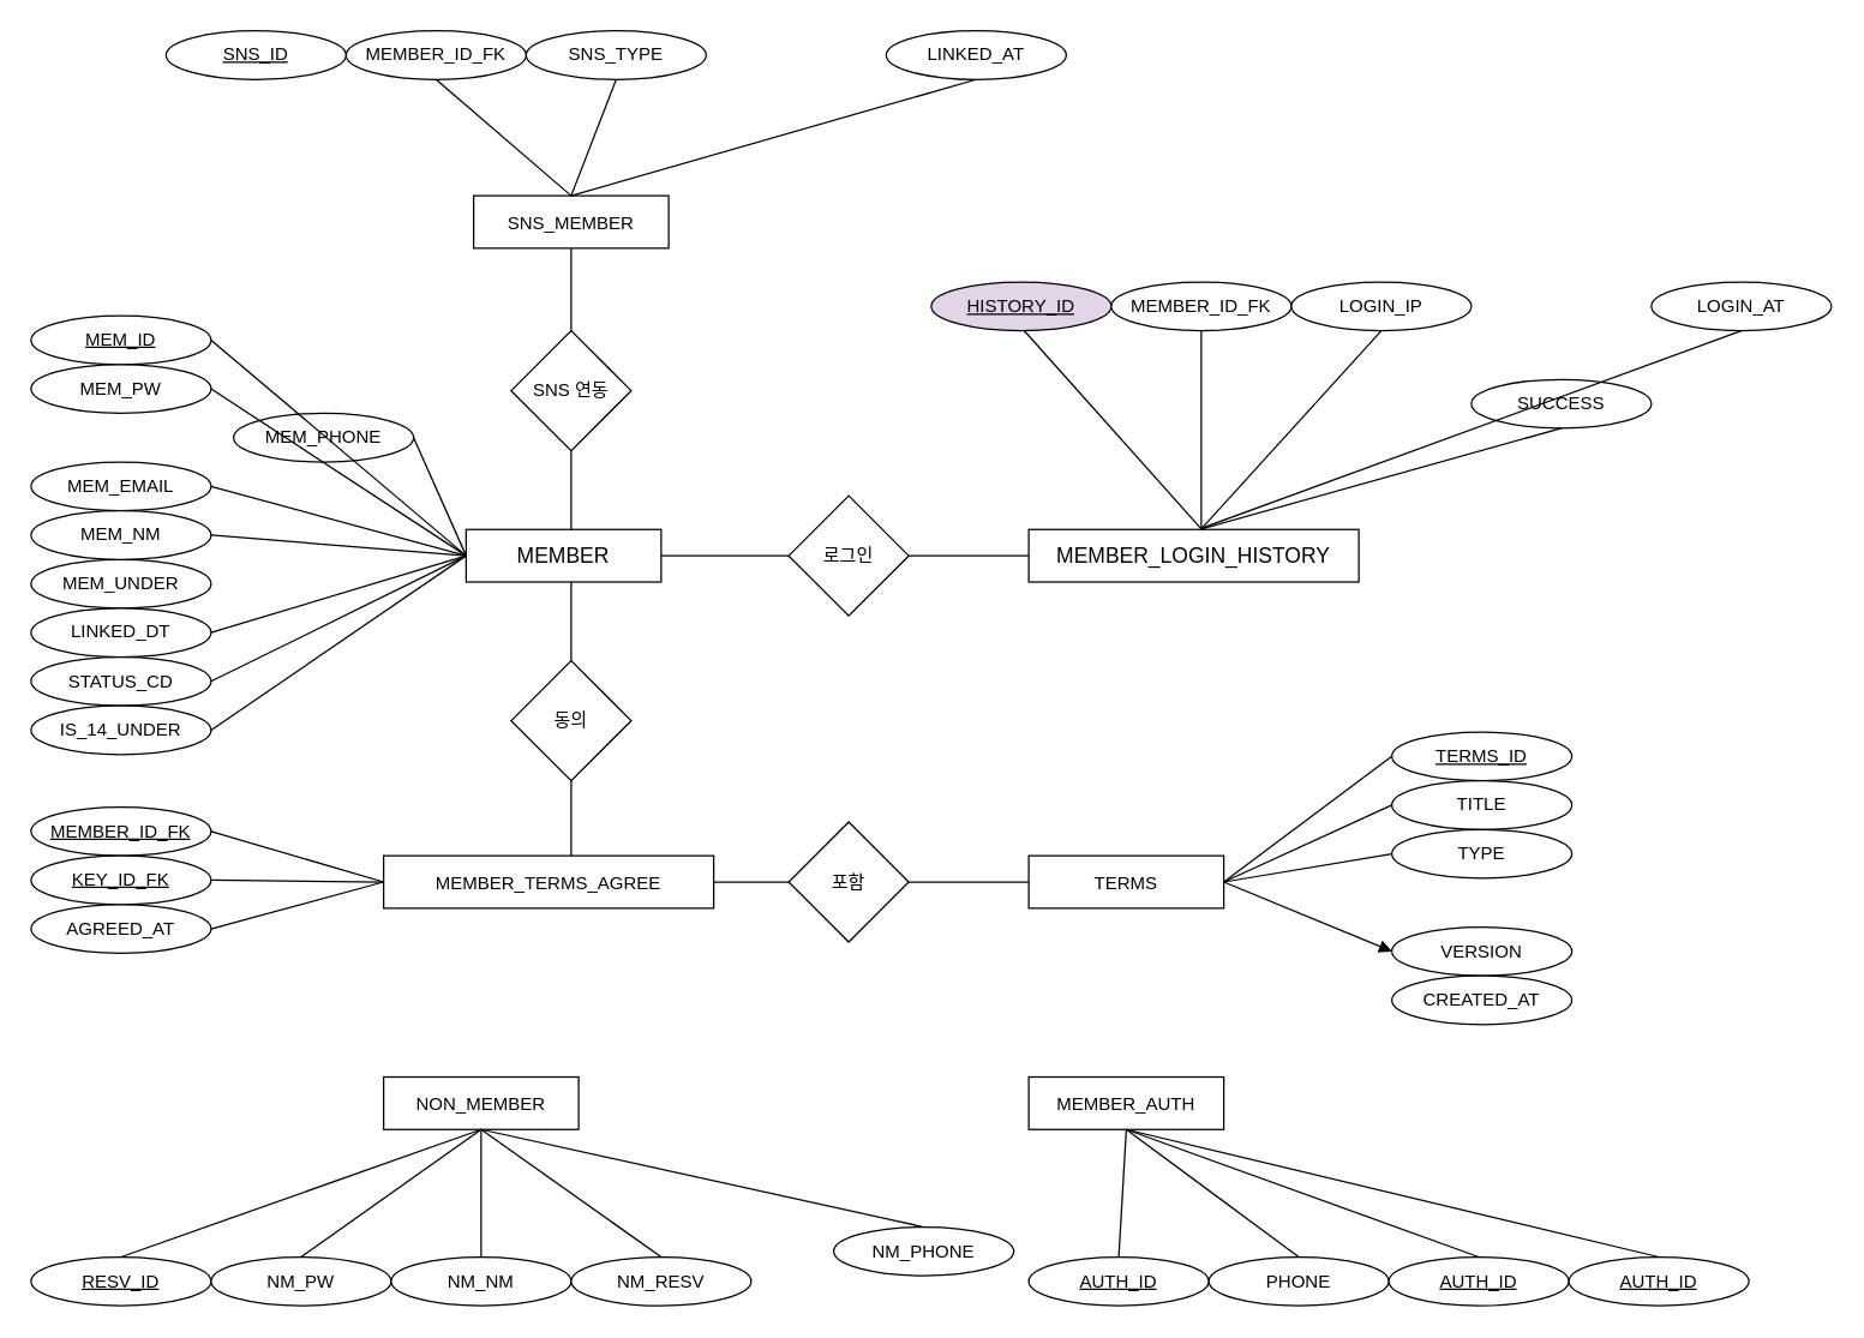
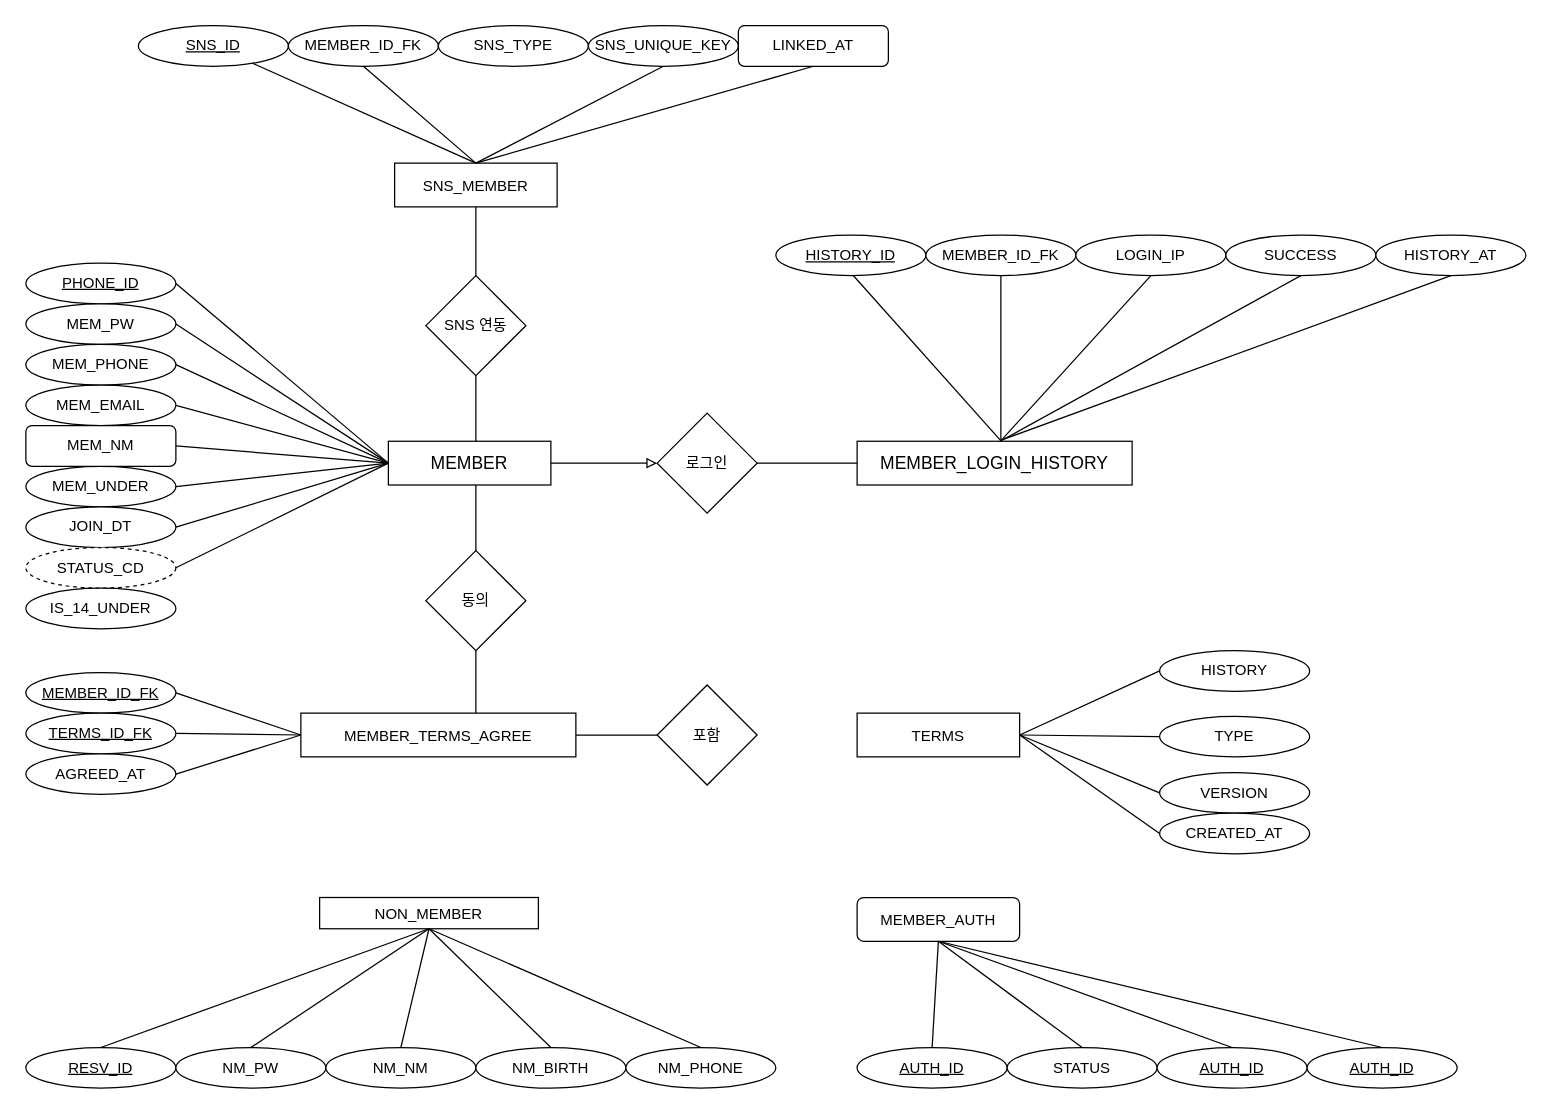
+ <mxCell id="45" value="SNS_UNIQUE_KEY" style="ellipse;whiteSpace=wrap;html=1;" vertex="1" parent="1"><mxGeometry x="470" y="20" width="120" height="32.5" as="geometry" /></mxCell>
- <mxCell id="46" value="LINKED_AT" style="ellipse;whiteSpace=wrap;html=1;" vertex="1" parent="1"><mxGeometry x="590" y="20" width="120" height="32.5" as="geometry" /></mxCell>
+ <mxCell id="46" value="LINKED_AT" style="whiteSpace=wrap;html=1;rounded=1;" vertex="1" parent="1"><mxGeometry x="590" y="20" width="120" height="32.5" as="geometry" /></mxCell>
- <mxCell id="62" value="" style="endArrow=none;html=1;rounded=0;entryX=0.5;entryY=1;entryDx=0;entryDy=0;exitX=0.5;exitY=0;exitDx=0;exitDy=0;" edge="1" parent="1" source="20" target="44"><mxGeometry width="50" height="50" relative="1" as="geometry"><mxPoint x="370" y="170" as="sourcePoint" /><mxPoint x="420" y="120" as="targetPoint" /></mxGeometry></mxCell>
+ <mxCell id="62" value="" style="endArrow=none;html=1;rounded=0;exitX=0.5;exitY=0;exitDx=0;exitDy=0;" edge="1" parent="1" source="20" target="25"><mxGeometry width="50" height="50" relative="1" as="geometry"><mxPoint x="370" y="170" as="sourcePoint" /><mxPoint x="420" y="120" as="targetPoint" /></mxGeometry></mxCell>
+ <mxCell id="64" value="" style="endArrow=none;html=1;rounded=0;exitX=0.5;exitY=0;exitDx=0;exitDy=0;entryX=0.5;entryY=1;entryDx=0;entryDy=0;" edge="1" parent="1" source="20" target="45"><mxGeometry width="50" height="50" relative="1" as="geometry"><mxPoint x="460" y="110" as="sourcePoint" /><mxPoint x="510" y="60" as="targetPoint" /></mxGeometry></mxCell>
- <mxCell id="24" value="&lt;u&gt;HISTORY_ID&lt;/u&gt;" style="ellipse;whiteSpace=wrap;html=1;fillColor=#e1d5e7;" vertex="1" parent="1"><mxGeometry x="620" y="187.5" width="120" height="32.5" as="geometry" /></mxCell>
+ <mxCell id="24" value="&lt;u&gt;HISTORY_ID&lt;/u&gt;" style="ellipse;whiteSpace=wrap;html=1;" vertex="1" parent="1"><mxGeometry x="620" y="187.5" width="120" height="32.5" as="geometry" /></mxCell>
- <mxCell id="42" value="LOGIN_AT" style="ellipse;whiteSpace=wrap;html=1;" vertex="1" parent="1"><mxGeometry x="1100" y="187.5" width="120" height="32.5" as="geometry" /></mxCell>
+ <mxCell id="42" value="HISTORY_AT" style="ellipse;whiteSpace=wrap;html=1;" vertex="1" parent="1"><mxGeometry x="1100" y="187.5" width="120" height="32.5" as="geometry" /></mxCell>
- <mxCell id="21" value="&lt;u&gt;MEM_ID&lt;/u&gt;" style="ellipse;whiteSpace=wrap;html=1;" vertex="1" parent="1"><mxGeometry x="20" y="210" width="120" height="32.5" as="geometry" /></mxCell>
+ <mxCell id="21" value="&lt;u&gt;PHONE_ID&lt;/u&gt;" style="ellipse;whiteSpace=wrap;html=1;" vertex="1" parent="1"><mxGeometry x="20" y="210" width="120" height="32.5" as="geometry" /></mxCell>
- <mxCell id="41" value="SUCCESS" style="ellipse;whiteSpace=wrap;html=1;" vertex="1" parent="1"><mxGeometry x="980" y="252.5" width="120" height="32.5" as="geometry" /></mxCell>
+ <mxCell id="41" value="SUCCESS" style="ellipse;whiteSpace=wrap;html=1;" vertex="1" parent="1"><mxGeometry x="980" y="187.5" width="120" height="32.5" as="geometry" /></mxCell>
- <mxCell id="31" value="MEM_PHONE" style="ellipse;whiteSpace=wrap;html=1;" vertex="1" parent="1"><mxGeometry x="155" y="275" width="120" height="32.5" as="geometry" /></mxCell>
+ <mxCell id="31" value="MEM_PHONE" style="ellipse;whiteSpace=wrap;html=1;" vertex="1" parent="1"><mxGeometry x="20" y="275" width="120" height="32.5" as="geometry" /></mxCell>
- <mxCell id="34" value="MEM_NM" style="ellipse;whiteSpace=wrap;html=1;" vertex="1" parent="1"><mxGeometry x="20" y="340" width="120" height="32.5" as="geometry" /></mxCell>
+ <mxCell id="34" value="MEM_NM" style="whiteSpace=wrap;html=1;rounded=1;" vertex="1" parent="1"><mxGeometry x="20" y="340" width="120" height="32.5" as="geometry" /></mxCell>
- <mxCell id="2" value="" style="edgeStyle=orthogonalEdgeStyle;rounded=0;orthogonalLoop=1;jettySize=auto;html=1;endArrow=none;endFill=0;" edge="1" parent="1" source="3" target="5"><mxGeometry relative="1" as="geometry" /></mxCell>
+ <mxCell id="2" value="" style="edgeStyle=orthogonalEdgeStyle;rounded=0;orthogonalLoop=1;jettySize=auto;html=1;endArrow=block;endFill=0;" edge="1" parent="1" source="3" target="5"><mxGeometry relative="1" as="geometry" /></mxCell>
+ <mxCell id="79" value="" style="endArrow=none;html=1;rounded=0;entryX=0;entryY=0.5;entryDx=0;entryDy=0;exitX=1;exitY=0.5;exitDx=0;exitDy=0;" edge="1" parent="1" source="33" target="3"><mxGeometry width="50" height="50" relative="1" as="geometry"><mxPoint x="180" y="390" as="sourcePoint" /><mxPoint x="230" y="340" as="targetPoint" /></mxGeometry></mxCell>
- <mxCell id="35" value="LINKED_DT" style="ellipse;whiteSpace=wrap;html=1;" vertex="1" parent="1"><mxGeometry x="20" y="405" width="120" height="32.5" as="geometry" /></mxCell>
+ <mxCell id="35" value="JOIN_DT" style="ellipse;whiteSpace=wrap;html=1;" vertex="1" parent="1"><mxGeometry x="20" y="405" width="120" height="32.5" as="geometry" /></mxCell>
- <mxCell id="82" value="" style="endArrow=none;html=1;rounded=0;entryX=0;entryY=0.5;entryDx=0;entryDy=0;exitX=1;exitY=0.5;exitDx=0;exitDy=0;" edge="1" parent="1" source="37" target="3"><mxGeometry width="50" height="50" relative="1" as="geometry"><mxPoint x="180" y="390" as="sourcePoint" /><mxPoint x="230" y="340" as="targetPoint" /></mxGeometry></mxCell>
- <mxCell id="36" value="STATUS_CD" style="ellipse;whiteSpace=wrap;html=1;" vertex="1" parent="1"><mxGeometry x="20" y="437.5" width="120" height="32.5" as="geometry" /></mxCell>
+ <mxCell id="36" value="STATUS_CD" style="ellipse;whiteSpace=wrap;html=1;dashed=1;" vertex="1" parent="1"><mxGeometry x="20" y="437.5" width="120" height="32.5" as="geometry" /></mxCell>
- <mxCell id="26" value="&lt;u&gt;TERMS_ID&lt;/u&gt;" style="ellipse;whiteSpace=wrap;html=1;" vertex="1" parent="1"><mxGeometry x="927" y="487.5" width="120" height="32.5" as="geometry" /></mxCell>
- <mxCell id="47" value="TITLE" style="ellipse;whiteSpace=wrap;html=1;" vertex="1" parent="1"><mxGeometry x="927" y="520" width="120" height="32.5" as="geometry" /></mxCell>
+ <mxCell id="47" value="HISTORY" style="ellipse;whiteSpace=wrap;html=1;" vertex="1" parent="1"><mxGeometry x="927" y="520" width="120" height="32.5" as="geometry" /></mxCell>
- <mxCell id="66" value="" style="endArrow=none;html=1;rounded=0;exitX=1;exitY=0.5;exitDx=0;exitDy=0;entryX=0;entryY=0.5;entryDx=0;entryDy=0;" edge="1" parent="1" source="14" target="26"><mxGeometry width="50" height="50" relative="1" as="geometry"><mxPoint x="870" y="590" as="sourcePoint" /><mxPoint x="920" y="540" as="targetPoint" /></mxGeometry></mxCell>
- <mxCell id="48" value="TYPE" style="ellipse;whiteSpace=wrap;html=1;" vertex="1" parent="1"><mxGeometry x="927" y="552.5" width="120" height="32.5" as="geometry" /></mxCell>
+ <mxCell id="48" value="TYPE" style="ellipse;whiteSpace=wrap;html=1;" vertex="1" parent="1"><mxGeometry x="927" y="572.5" width="120" height="32.5" as="geometry" /></mxCell>
- <mxCell id="28" value="&lt;u&gt;KEY_ID_FK&lt;/u&gt;" style="ellipse;whiteSpace=wrap;html=1;" vertex="1" parent="1"><mxGeometry x="20" y="570" width="120" height="32.5" as="geometry" /></mxCell>
+ <mxCell id="28" value="&lt;u&gt;TERMS_ID_FK&lt;/u&gt;" style="ellipse;whiteSpace=wrap;html=1;" vertex="1" parent="1"><mxGeometry x="20" y="570" width="120" height="32.5" as="geometry" /></mxCell>
- <mxCell id="19" value="&lt;span style=&quot;font-size: 12px;&quot;&gt;MEMBER_TERMS_AGREE&lt;/span&gt;" style="rounded=0;whiteSpace=wrap;html=1;fontSize=14;" vertex="1" parent="1"><mxGeometry x="255" y="570" width="220" height="35" as="geometry" /></mxCell>
+ <mxCell id="19" value="&lt;span style=&quot;font-size: 12px;&quot;&gt;MEMBER_TERMS_AGREE&lt;/span&gt;" style="rounded=0;whiteSpace=wrap;html=1;fontSize=14;" vertex="1" parent="1"><mxGeometry x="240" y="570" width="220" height="35" as="geometry" /></mxCell>
- <mxCell id="9" value="" style="edgeStyle=orthogonalEdgeStyle;rounded=0;orthogonalLoop=1;jettySize=auto;html=1;endArrow=none;endFill=0;" edge="1" parent="1" source="10" target="14"><mxGeometry relative="1" as="geometry" /></mxCell>
+ <mxCell id="70" value="" style="endArrow=none;html=1;rounded=0;exitX=1;exitY=0.5;exitDx=0;exitDy=0;entryX=0;entryY=0.5;entryDx=0;entryDy=0;" edge="1" parent="1" source="14" target="50"><mxGeometry width="50" height="50" relative="1" as="geometry"><mxPoint x="870" y="590" as="sourcePoint" /><mxPoint x="920" y="540" as="targetPoint" /></mxGeometry></mxCell>
- <mxCell id="69" value="" style="endArrow=block;html=1;rounded=0;entryX=0;entryY=0.5;entryDx=0;entryDy=0;exitX=1;exitY=0.5;exitDx=0;exitDy=0;" edge="1" parent="1" source="14" target="49"><mxGeometry width="50" height="50" relative="1" as="geometry"><mxPoint x="870" y="590" as="sourcePoint" /><mxPoint x="920" y="540" as="targetPoint" /></mxGeometry></mxCell>
+ <mxCell id="69" value="" style="endArrow=none;html=1;rounded=0;entryX=0;entryY=0.5;entryDx=0;entryDy=0;exitX=1;exitY=0.5;exitDx=0;exitDy=0;" edge="1" parent="1" source="14" target="49"><mxGeometry width="50" height="50" relative="1" as="geometry"><mxPoint x="870" y="590" as="sourcePoint" /><mxPoint x="920" y="540" as="targetPoint" /></mxGeometry></mxCell>
- <mxCell id="15" value="&lt;span style=&quot;font-size: 12px;&quot;&gt;NON_MEMBER&lt;/span&gt;" style="rounded=0;whiteSpace=wrap;html=1;fontSize=14;" vertex="1" parent="1"><mxGeometry x="255" y="717.5" width="130" height="35" as="geometry" /></mxCell>
+ <mxCell id="15" value="&lt;span style=&quot;font-size: 12px;&quot;&gt;NON_MEMBER&lt;/span&gt;" style="rounded=0;whiteSpace=wrap;html=1;fontSize=14;" vertex="1" parent="1"><mxGeometry x="255" y="717.5" width="175" height="25" as="geometry" /></mxCell>
- <mxCell id="16" value="&lt;span style=&quot;font-size: 12px;&quot;&gt;MEMBER_AUTH&lt;/span&gt;" style="rounded=0;whiteSpace=wrap;html=1;fontSize=14;" vertex="1" parent="1"><mxGeometry x="685" y="717.5" width="130" height="35" as="geometry" /></mxCell>
+ <mxCell id="16" value="&lt;span style=&quot;font-size: 12px;&quot;&gt;MEMBER_AUTH&lt;/span&gt;" style="whiteSpace=wrap;html=1;fontSize=14;rounded=1;" vertex="1" parent="1"><mxGeometry x="685" y="717.5" width="130" height="35" as="geometry" /></mxCell>
- <mxCell id="57" value="NM_PHONE" style="ellipse;whiteSpace=wrap;html=1;" vertex="1" parent="1"><mxGeometry x="555" y="817.5" width="120" height="32.5" as="geometry" /></mxCell>
+ <mxCell id="57" value="NM_PHONE" style="ellipse;whiteSpace=wrap;html=1;" vertex="1" parent="1"><mxGeometry x="500" y="837.5" width="120" height="32.5" as="geometry" /></mxCell>
- <mxCell id="56" value="NM_RESV" style="ellipse;whiteSpace=wrap;html=1;" vertex="1" parent="1"><mxGeometry x="380" y="837.5" width="120" height="32.5" as="geometry" /></mxCell>
+ <mxCell id="56" value="NM_BIRTH" style="ellipse;whiteSpace=wrap;html=1;" vertex="1" parent="1"><mxGeometry x="380" y="837.5" width="120" height="32.5" as="geometry" /></mxCell>
- <mxCell id="51" value="PHONE" style="ellipse;whiteSpace=wrap;html=1;" vertex="1" parent="1"><mxGeometry x="805" y="837.5" width="120" height="32.5" as="geometry" /></mxCell>
+ <mxCell id="51" value="STATUS" style="ellipse;whiteSpace=wrap;html=1;" vertex="1" parent="1"><mxGeometry x="805" y="837.5" width="120" height="32.5" as="geometry" /></mxCell>
